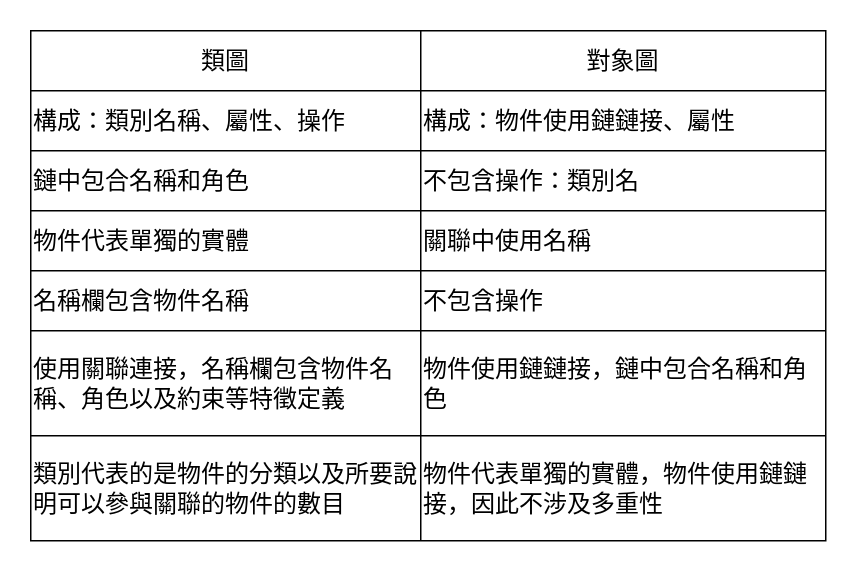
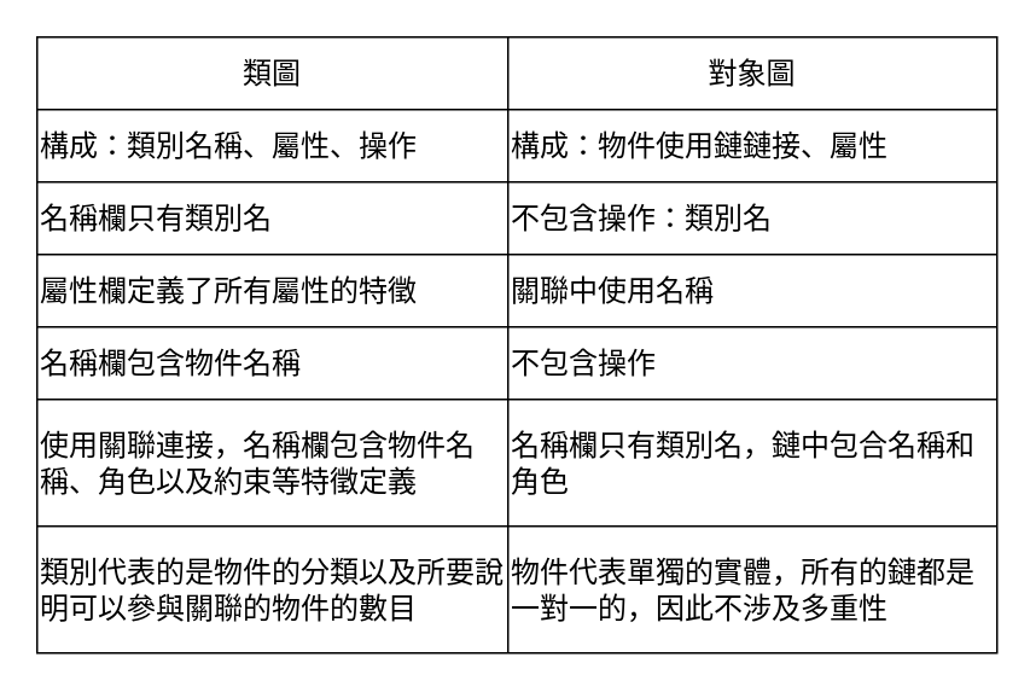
- <mxCell id="10" value="鏈中包合名稱和角色" style="shape=partialRectangle;html=1;whiteSpace=wrap;connectable=0;strokeColor=inherit;overflow=hidden;fillColor=none;top=0;left=0;bottom=0;right=0;pointerEvents=1;fontSize=16;align=left;" parent="9" vertex="1"><mxGeometry width="260" height="40" as="geometry"><mxRectangle width="260" height="40" as="alternateBounds" /></mxGeometry></mxCell>
+ <mxCell id="10" value="名稱欄只有類別名" style="shape=partialRectangle;html=1;whiteSpace=wrap;connectable=0;strokeColor=inherit;overflow=hidden;fillColor=none;top=0;left=0;bottom=0;right=0;pointerEvents=1;fontSize=16;align=left;" parent="9" vertex="1"><mxGeometry width="260" height="40" as="geometry"><mxRectangle width="260" height="40" as="alternateBounds" /></mxGeometry></mxCell>
- <mxCell id="13" value="物件代表單獨的實體" style="shape=partialRectangle;html=1;whiteSpace=wrap;connectable=0;strokeColor=inherit;overflow=hidden;fillColor=none;top=0;left=0;bottom=0;right=0;pointerEvents=1;fontSize=16;align=left;" parent="12" vertex="1"><mxGeometry width="260" height="40" as="geometry"><mxRectangle width="260" height="40" as="alternateBounds" /></mxGeometry></mxCell>
+ <mxCell id="13" value="屬性欄定義了所有屬性的特徵" style="shape=partialRectangle;html=1;whiteSpace=wrap;connectable=0;strokeColor=inherit;overflow=hidden;fillColor=none;top=0;left=0;bottom=0;right=0;pointerEvents=1;fontSize=16;align=left;" parent="12" vertex="1"><mxGeometry width="260" height="40" as="geometry"><mxRectangle width="260" height="40" as="alternateBounds" /></mxGeometry></mxCell>
- <mxCell id="20" value="&lt;div style=&quot;&quot;&gt;&lt;font style=&quot;font-size: 16px;&quot;&gt;物件使用鏈鏈接，鏈中包合名稱和角色&lt;/font&gt;&lt;br&gt;&lt;/div&gt;" style="shape=partialRectangle;html=1;whiteSpace=wrap;connectable=0;strokeColor=inherit;overflow=hidden;fillColor=none;top=0;left=0;bottom=0;right=0;pointerEvents=1;fontSize=16;align=left;" parent="18" vertex="1"><mxGeometry x="260" width="270" height="70" as="geometry"><mxRectangle width="270" height="70" as="alternateBounds" /></mxGeometry></mxCell>
+ <mxCell id="20" value="&lt;div style=&quot;&quot;&gt;&lt;font style=&quot;font-size: 16px;&quot;&gt;名稱欄只有類別名，鏈中包合名稱和角色&lt;/font&gt;&lt;br&gt;&lt;/div&gt;" style="shape=partialRectangle;html=1;whiteSpace=wrap;connectable=0;strokeColor=inherit;overflow=hidden;fillColor=none;top=0;left=0;bottom=0;right=0;pointerEvents=1;fontSize=16;align=left;" parent="18" vertex="1"><mxGeometry x="260" width="270" height="70" as="geometry"><mxRectangle width="270" height="70" as="alternateBounds" /></mxGeometry></mxCell>
- <mxCell id="23" value="物件代表單獨的實體，物件使用鏈鏈接，因此不涉及多重性" style="shape=partialRectangle;html=1;whiteSpace=wrap;connectable=0;strokeColor=inherit;overflow=hidden;fillColor=none;top=0;left=0;bottom=0;right=0;pointerEvents=1;fontSize=16;align=left;" parent="21" vertex="1"><mxGeometry x="260" width="270" height="70" as="geometry"><mxRectangle width="270" height="70" as="alternateBounds" /></mxGeometry></mxCell>
+ <mxCell id="23" value="物件代表單獨的實體，所有的鏈都是一對一的，因此不涉及多重性" style="shape=partialRectangle;html=1;whiteSpace=wrap;connectable=0;strokeColor=inherit;overflow=hidden;fillColor=none;top=0;left=0;bottom=0;right=0;pointerEvents=1;fontSize=16;align=left;" parent="21" vertex="1"><mxGeometry x="260" width="270" height="70" as="geometry"><mxRectangle width="270" height="70" as="alternateBounds" /></mxGeometry></mxCell>
